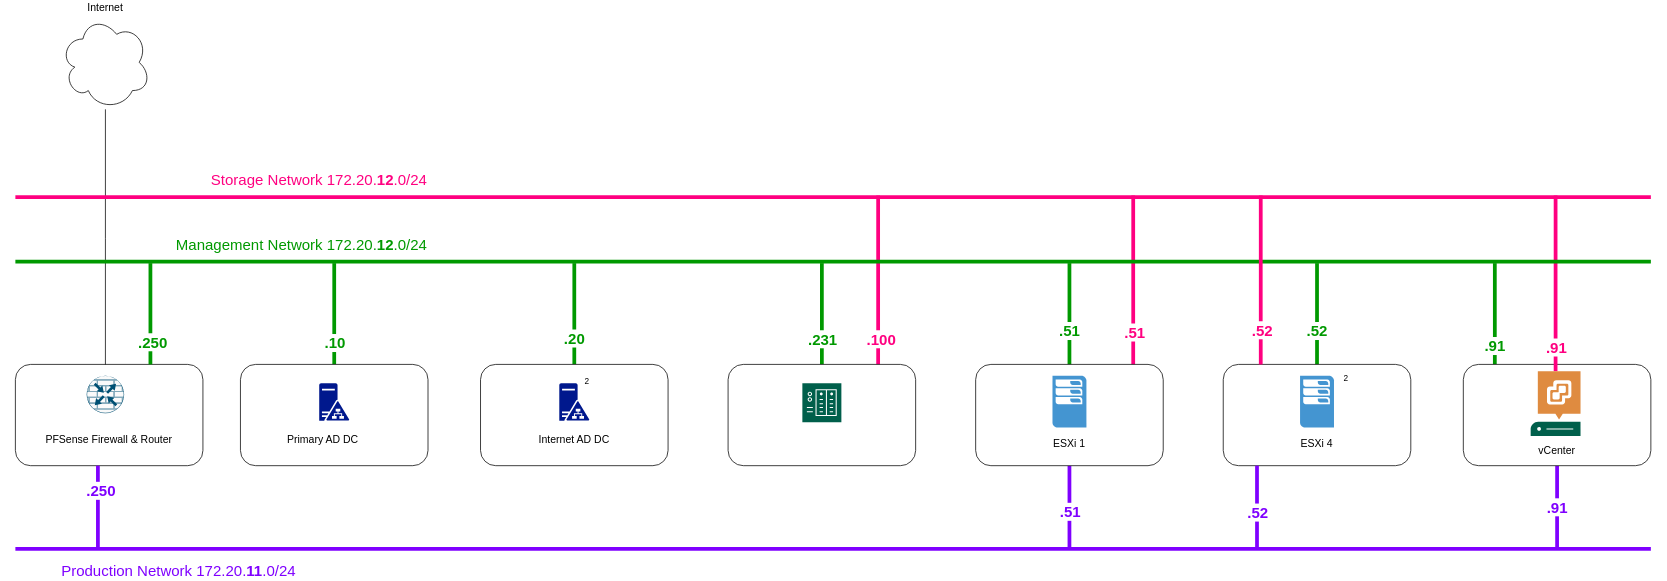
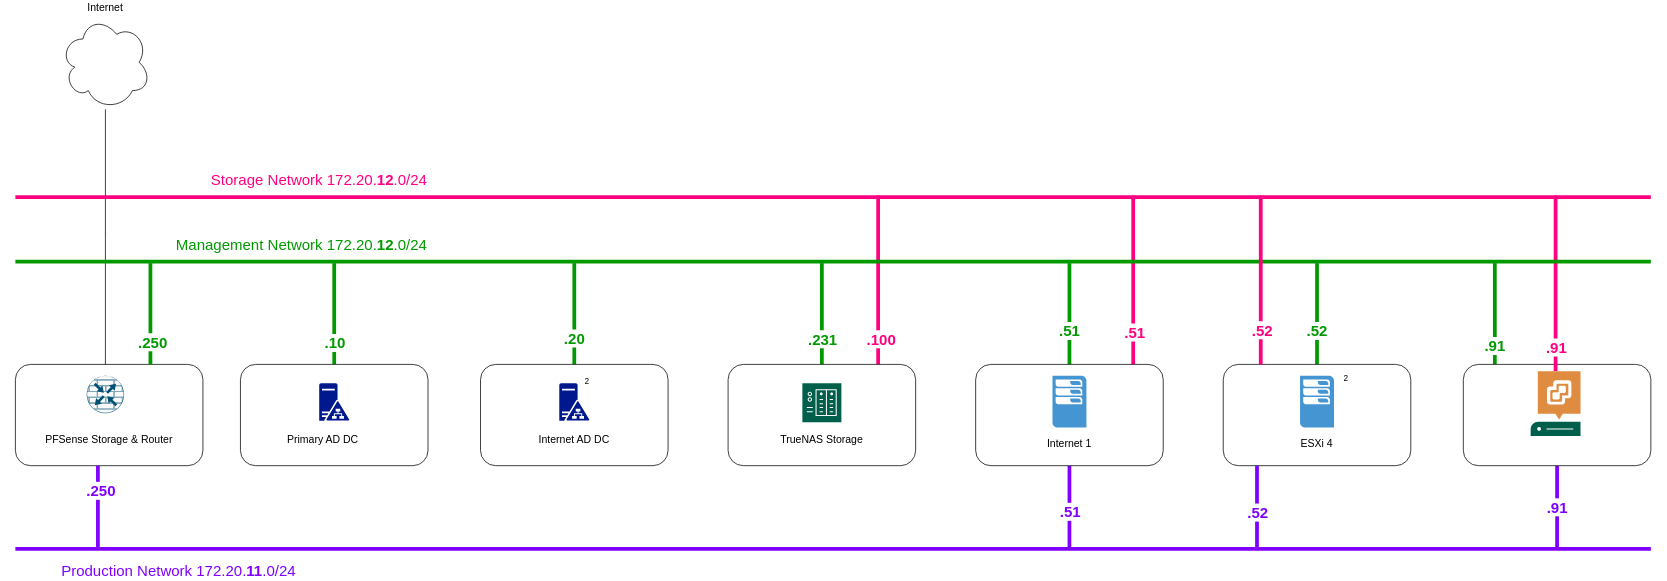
- <mxCell id="29" value="PFSense Firewall &amp;amp; Router" style="text;html=1;strokeColor=none;fillColor=none;align=center;verticalAlign=middle;whiteSpace=wrap;rounded=0;fontSize=14;" vertex="1" parent="1"><mxGeometry x="40" y="570" width="210" height="30" as="geometry" /></mxCell>
+ <mxCell id="29" value="PFSense Storage &amp;amp; Router" style="text;html=1;strokeColor=none;fillColor=none;align=center;verticalAlign=middle;whiteSpace=wrap;rounded=0;fontSize=14;" vertex="1" parent="1"><mxGeometry x="40" y="570" width="210" height="30" as="geometry" /></mxCell>
+ <mxCell id="36" value="TrueNAS Storage" style="text;html=1;strokeColor=none;fillColor=none;align=center;verticalAlign=middle;whiteSpace=wrap;rounded=0;fontSize=14;" vertex="1" parent="1"><mxGeometry x="990" y="570" width="210" height="30" as="geometry" /></mxCell>
- <mxCell id="38" value="ESXi 1" style="text;html=1;strokeColor=none;fillColor=none;align=center;verticalAlign=middle;whiteSpace=wrap;rounded=0;fontSize=14;" vertex="1" parent="1"><mxGeometry x="1320" y="576" width="210" height="30" as="geometry" /></mxCell>
+ <mxCell id="38" value="Internet 1" style="text;html=1;strokeColor=none;fillColor=none;align=center;verticalAlign=middle;whiteSpace=wrap;rounded=0;fontSize=14;" vertex="1" parent="1"><mxGeometry x="1320" y="576" width="210" height="30" as="geometry" /></mxCell>
- <mxCell id="6" value="vCenter" style="text;html=1;strokeColor=none;fillColor=none;align=center;verticalAlign=middle;whiteSpace=wrap;rounded=0;fontSize=14;" vertex="1" parent="5"><mxGeometry x="20" y="100" width="210" height="30" as="geometry" /></mxCell>
